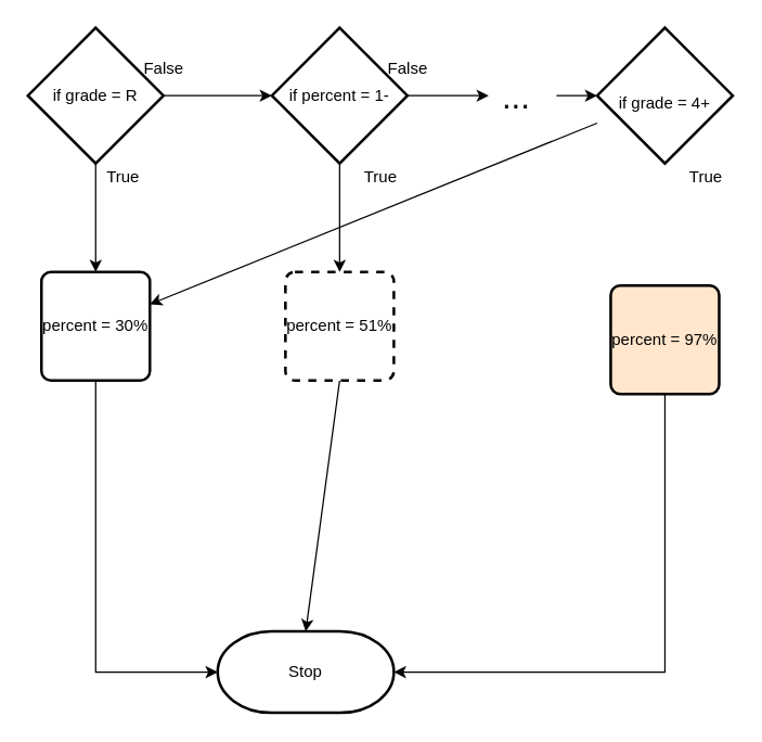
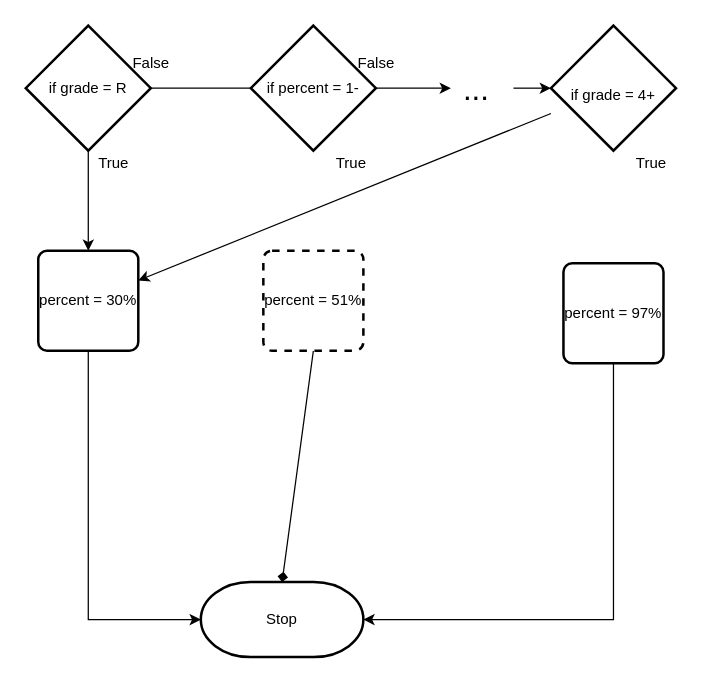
- <mxCell id="3" value="" style="edgeStyle=none;html=1;" edge="1" parent="1" source="5" target="8"><mxGeometry relative="1" as="geometry" /></mxCell>
+ <mxCell id="3" value="" style="edgeStyle=none;html=1;endArrow=none;" edge="1" parent="1" source="5" target="8"><mxGeometry relative="1" as="geometry" /></mxCell>
- <mxCell id="7" value="" style="edgeStyle=none;html=1;fontSize=12;" edge="1" parent="1" source="8" target="15"><mxGeometry relative="1" as="geometry" /></mxCell>
- <mxCell id="17" value="percent = 97%" style="rounded=1;whiteSpace=wrap;html=1;absoluteArcSize=1;arcSize=14;strokeWidth=2;fontSize=12;fillColor=#ffe6cc;" vertex="1" parent="1"><mxGeometry x="450" y="210" width="80" height="80" as="geometry" /></mxCell>
+ <mxCell id="17" value="percent = 97%" style="rounded=1;whiteSpace=wrap;html=1;absoluteArcSize=1;arcSize=14;strokeWidth=2;fontSize=12;" vertex="1" parent="1"><mxGeometry x="450" y="210" width="80" height="80" as="geometry" /></mxCell>
- <mxCell id="14" style="edgeStyle=none;html=1;exitX=0.5;exitY=1;exitDx=0;exitDy=0;entryX=0.5;entryY=0;entryDx=0;entryDy=0;entryPerimeter=0;fontSize=12;rounded=0;" edge="1" parent="1" source="15" target="2"><mxGeometry relative="1" as="geometry" /></mxCell>
+ <mxCell id="14" style="edgeStyle=none;html=1;exitX=0.5;exitY=1;exitDx=0;exitDy=0;entryX=0.5;entryY=0;entryDx=0;entryDy=0;entryPerimeter=0;fontSize=12;rounded=0;endArrow=diamond;" edge="1" parent="1" source="15" target="2"><mxGeometry relative="1" as="geometry" /></mxCell>
